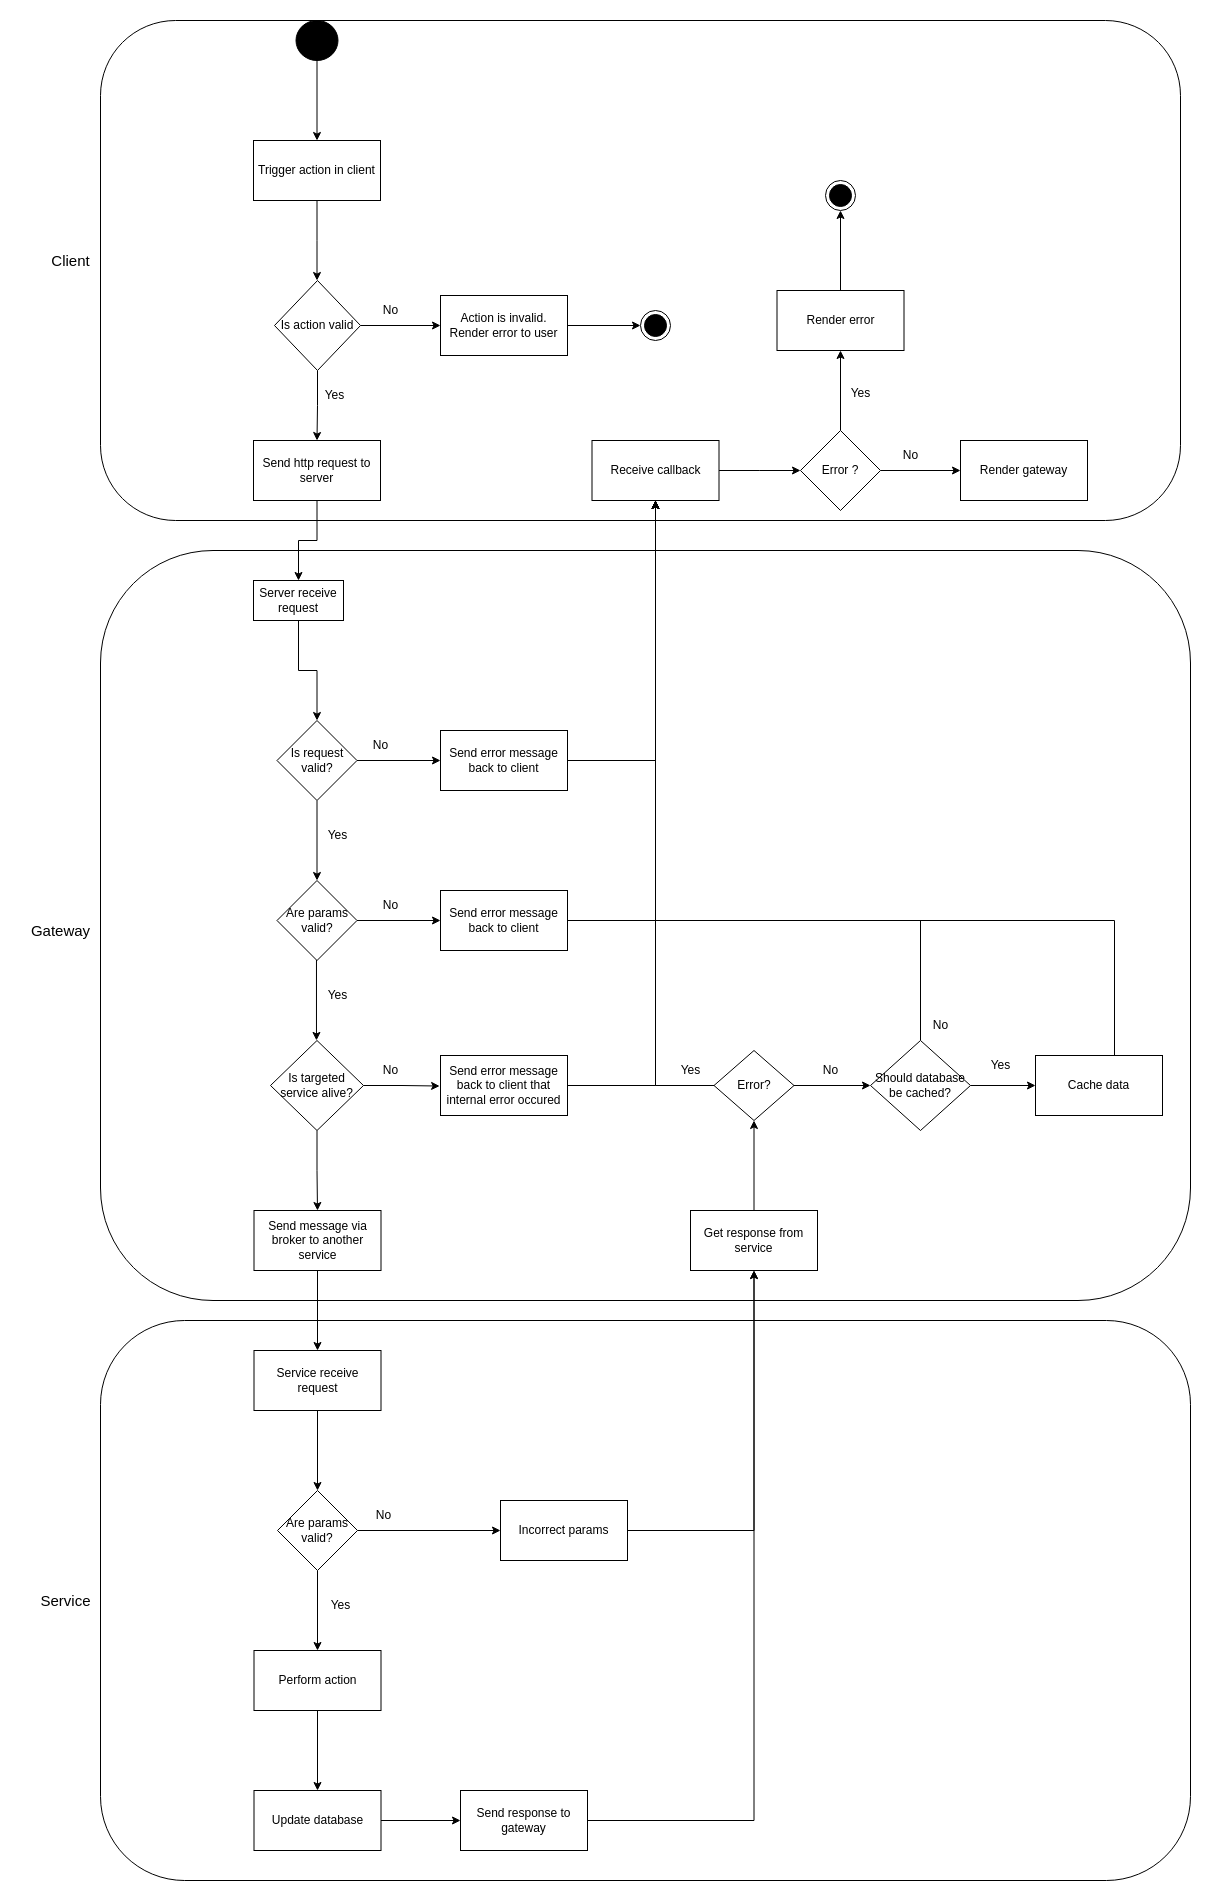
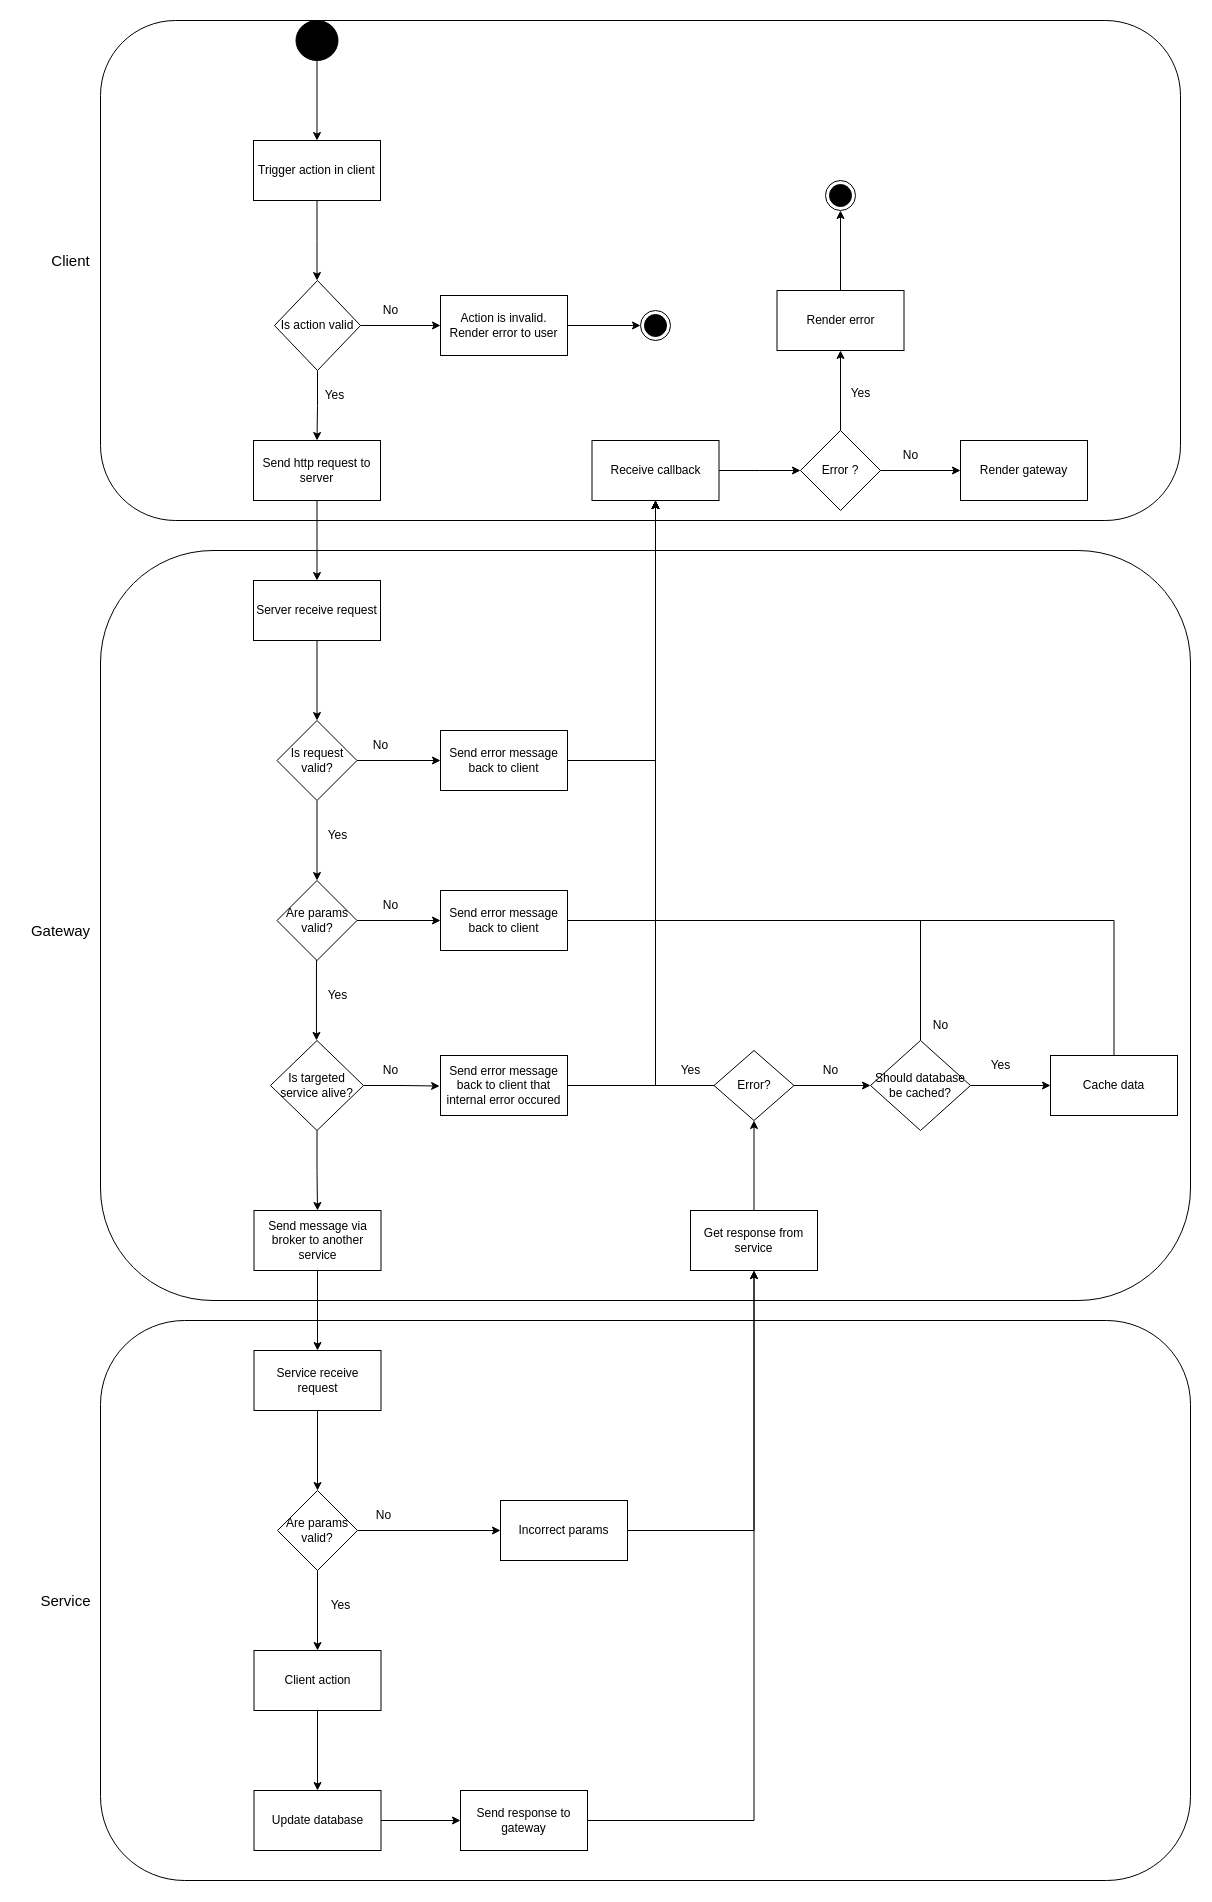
- <mxCell id="19" value="Server receive request" style="rounded=0;whiteSpace=wrap;html=1;" vertex="1" parent="1"><mxGeometry x="253" y="580" width="90" height="40" as="geometry" /></mxCell>
+ <mxCell id="19" value="Server receive request" style="rounded=0;whiteSpace=wrap;html=1;" vertex="1" parent="1"><mxGeometry x="253" y="580" width="127" height="60" as="geometry" /></mxCell>
- <mxCell id="74" value="Cache data" style="rounded=0;whiteSpace=wrap;html=1;" vertex="1" parent="1"><mxGeometry x="1035" y="1055" width="127" height="60" as="geometry" /></mxCell>
+ <mxCell id="74" value="Cache data" style="rounded=0;whiteSpace=wrap;html=1;" vertex="1" parent="1"><mxGeometry x="1050" y="1055" width="127" height="60" as="geometry" /></mxCell>
- <mxCell id="78" value="Perform action" style="rounded=0;whiteSpace=wrap;html=1;" vertex="1" parent="1"><mxGeometry x="253.5" y="1650" width="127" height="60" as="geometry" /></mxCell>
+ <mxCell id="78" value="Client action" style="rounded=0;whiteSpace=wrap;html=1;" vertex="1" parent="1"><mxGeometry x="253.5" y="1650" width="127" height="60" as="geometry" /></mxCell>
